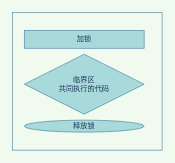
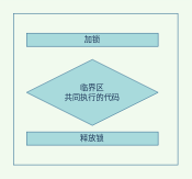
- <mxCell id="4" value="加锁" style="rounded=0;whiteSpace=wrap;html=1;sketch=0;fontColor=#1D3557;strokeColor=#457B9D;fillColor=#A8DADC;" vertex="1" parent="1"><mxGeometry x="40" y="50" width="200" height="30" as="geometry" /></mxCell>
+ <mxCell id="4" value="加锁" style="rounded=0;whiteSpace=wrap;html=1;sketch=0;fontColor=#1D3557;strokeColor=#457B9D;fillColor=#A8DADC;" vertex="1" parent="1"><mxGeometry x="40" y="50" width="200" height="20" as="geometry" /></mxCell>
- <mxCell id="5" value="释放锁" style="ellipse;whiteSpace=wrap;html=1;sketch=0;fontColor=#1D3557;strokeColor=#457B9D;fillColor=#A8DADC;" vertex="1" parent="1"><mxGeometry x="40" y="200" width="200" height="20" as="geometry" /></mxCell>
+ <mxCell id="5" value="释放锁" style="rounded=0;whiteSpace=wrap;html=1;sketch=0;fontColor=#1D3557;strokeColor=#457B9D;fillColor=#A8DADC;" vertex="1" parent="1"><mxGeometry x="40" y="200" width="200" height="20" as="geometry" /></mxCell>
